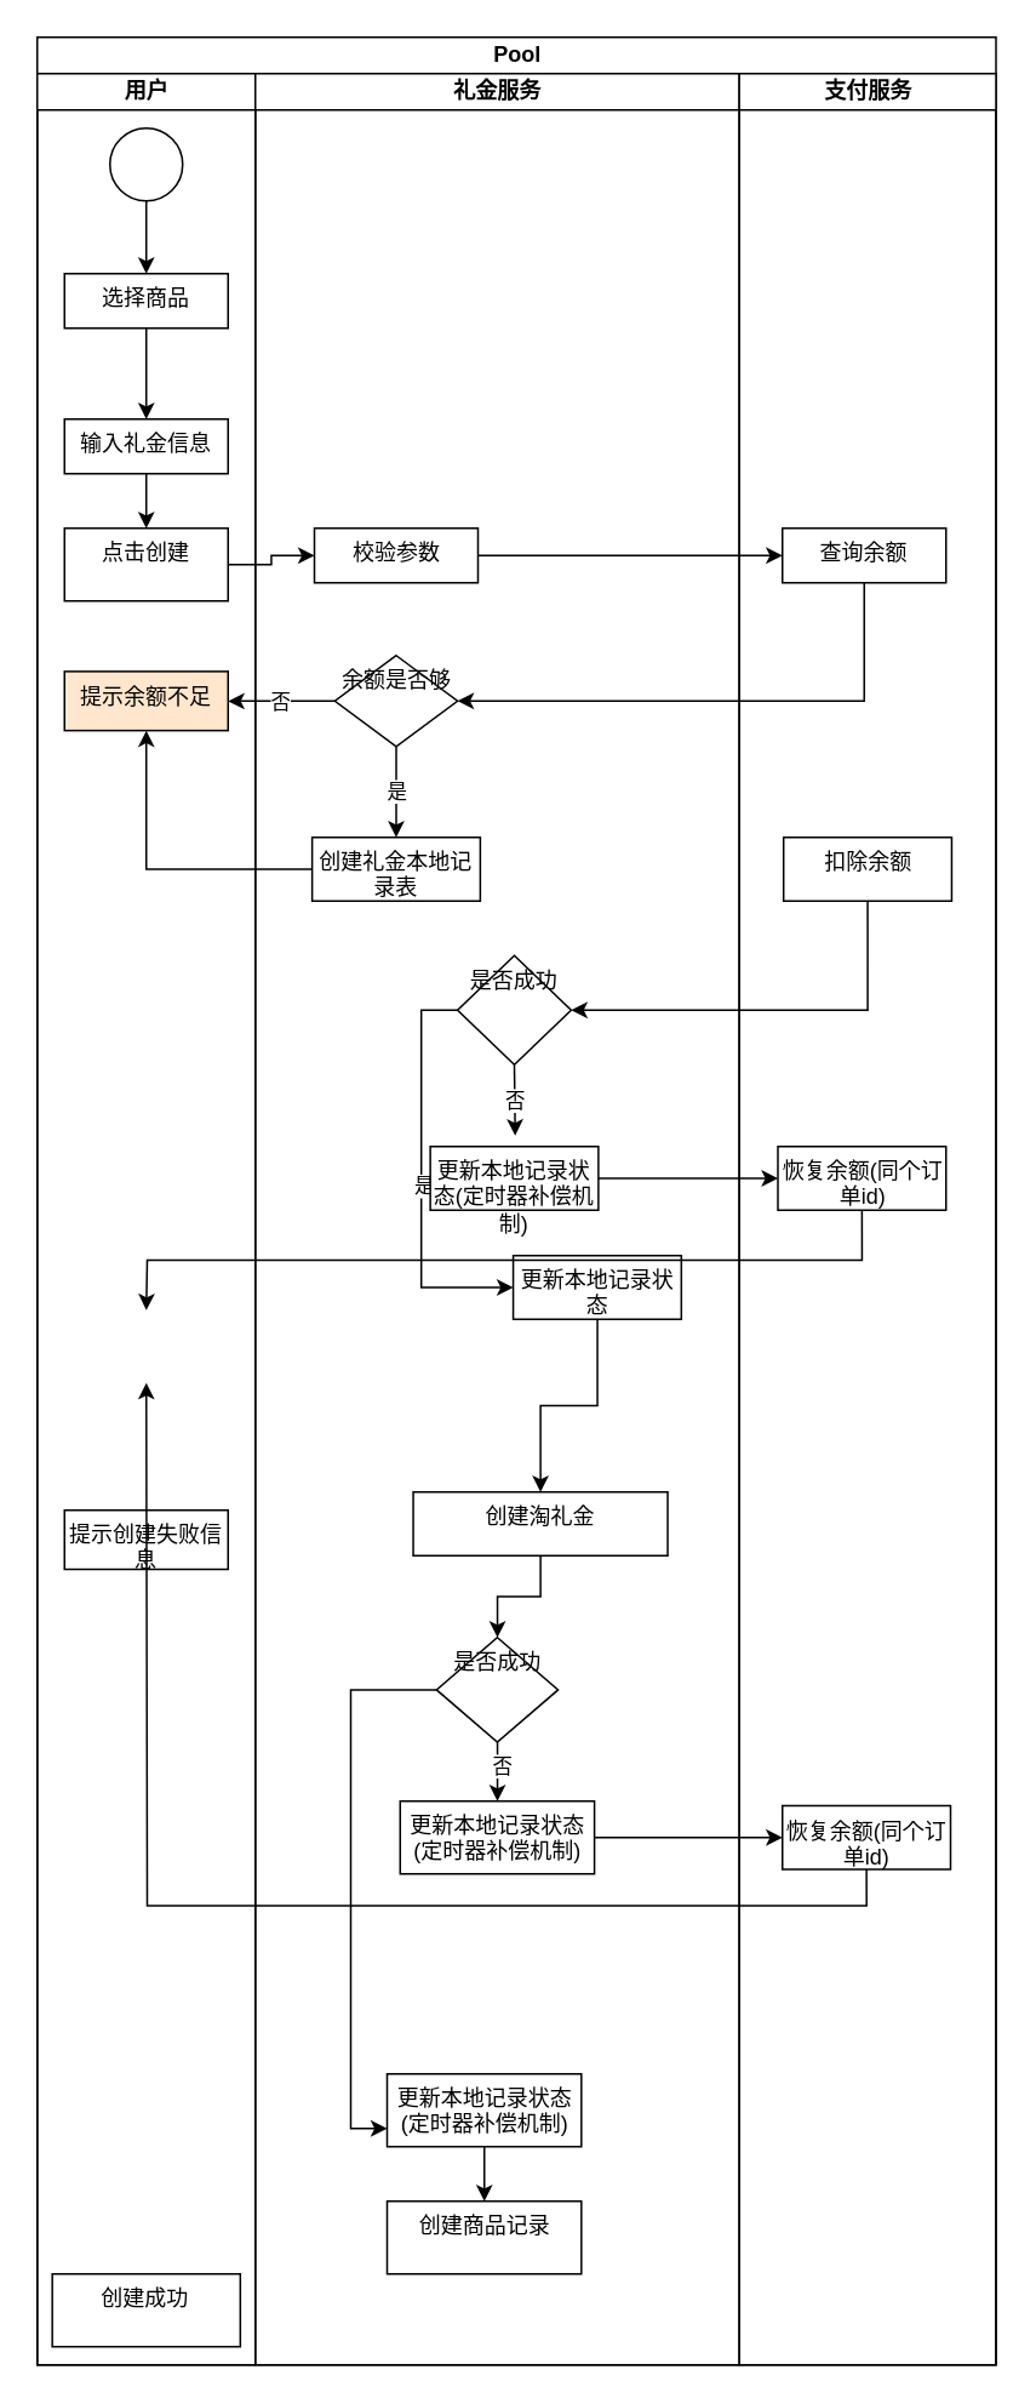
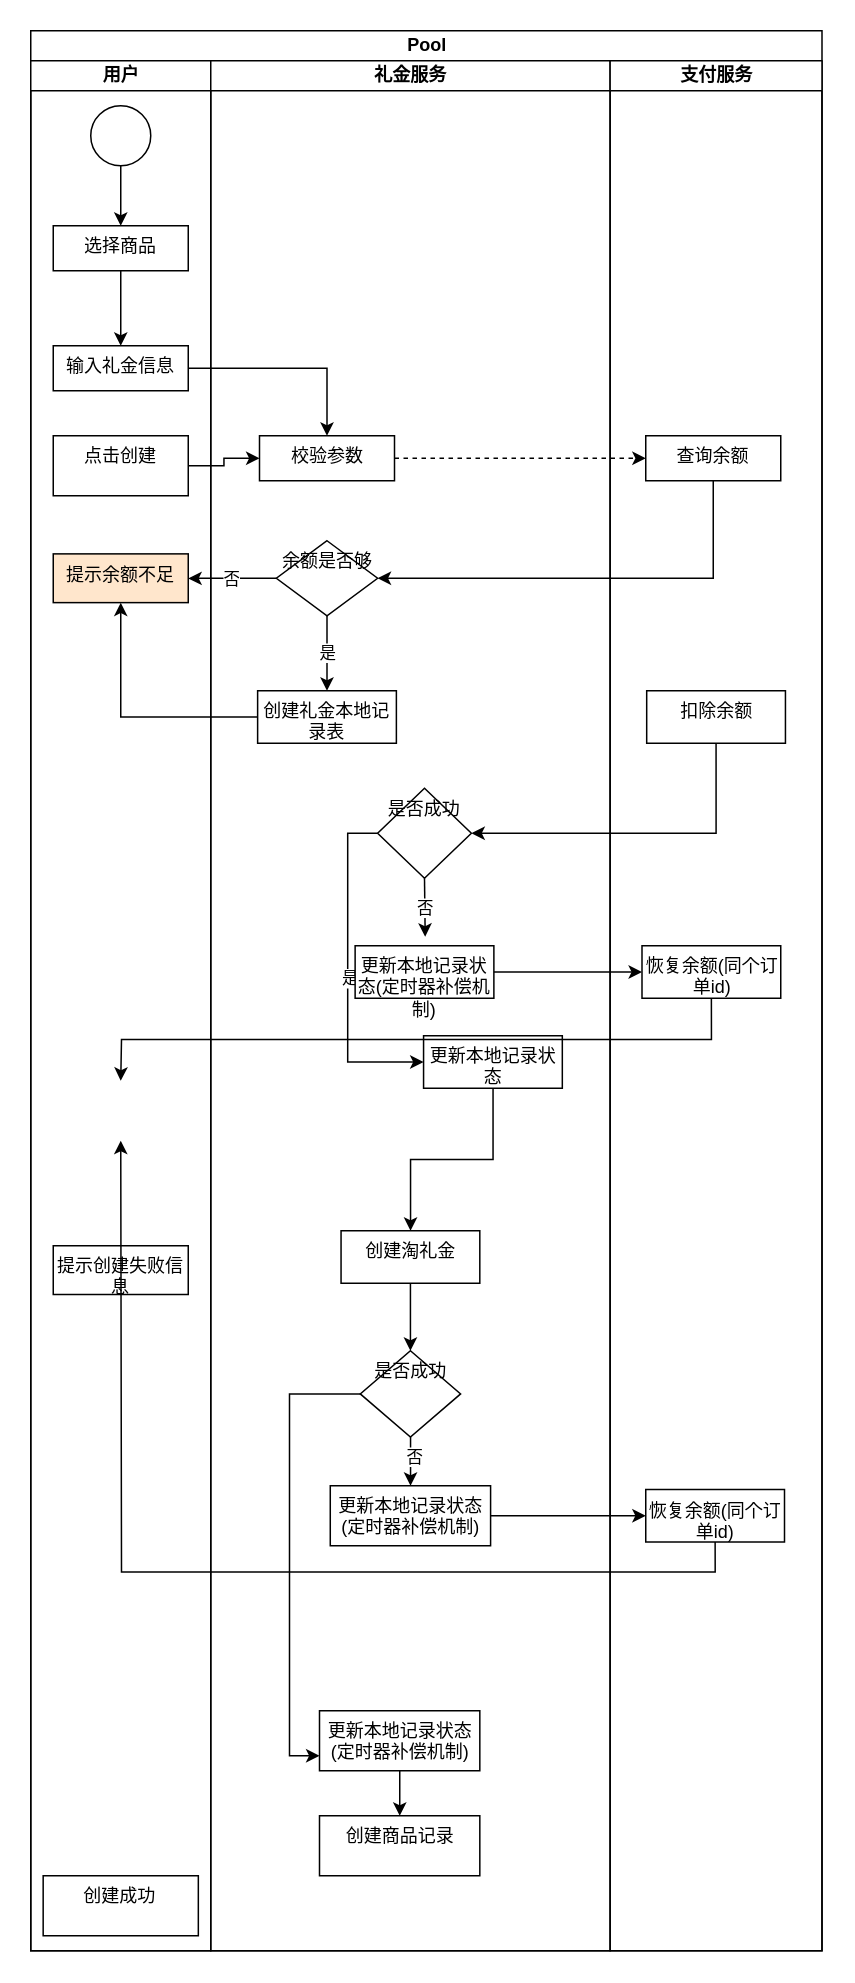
- <mxCell id="8" value="" style="edgeStyle=orthogonalEdgeStyle;rounded=0;orthogonalLoop=1;jettySize=auto;html=1;" edge="1" parent="3" source="9" target="10"><mxGeometry relative="1" as="geometry" /></mxCell>
+ <mxCell id="8" value="" style="edgeStyle=orthogonalEdgeStyle;rounded=0;orthogonalLoop=1;jettySize=auto;html=1;" edge="1" parent="3" source="9" target="15"><mxGeometry relative="1" as="geometry" /></mxCell>
- <mxCell id="44" value="" style="edgeStyle=orthogonalEdgeStyle;rounded=0;orthogonalLoop=1;jettySize=auto;html=1;" edge="1" parent="2" source="15" target="37"><mxGeometry relative="1" as="geometry" /></mxCell>
+ <mxCell id="44" value="" style="edgeStyle=orthogonalEdgeStyle;rounded=0;orthogonalLoop=1;jettySize=auto;html=1;dashed=1;" edge="1" parent="2" source="15" target="37"><mxGeometry relative="1" as="geometry" /></mxCell>
- <mxCell id="27" value="创建淘礼金" style="whiteSpace=wrap;html=1;verticalAlign=top;" vertex="1" parent="14"><mxGeometry x="86.87" y="780" width="140" height="35" as="geometry" /></mxCell>
+ <mxCell id="27" value="创建淘礼金" style="whiteSpace=wrap;html=1;verticalAlign=top;" vertex="1" parent="14"><mxGeometry x="86.87" y="780" width="92.5" height="35" as="geometry" /></mxCell>
